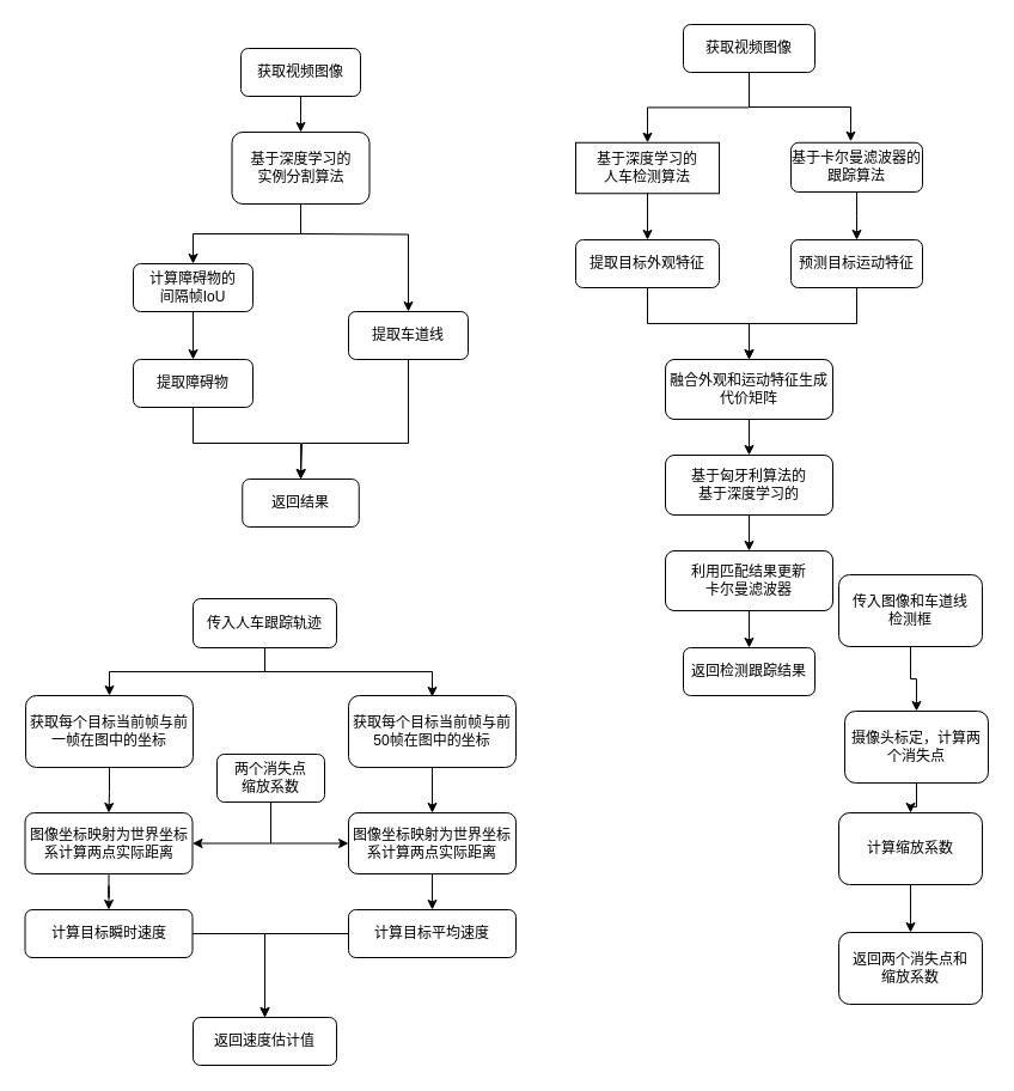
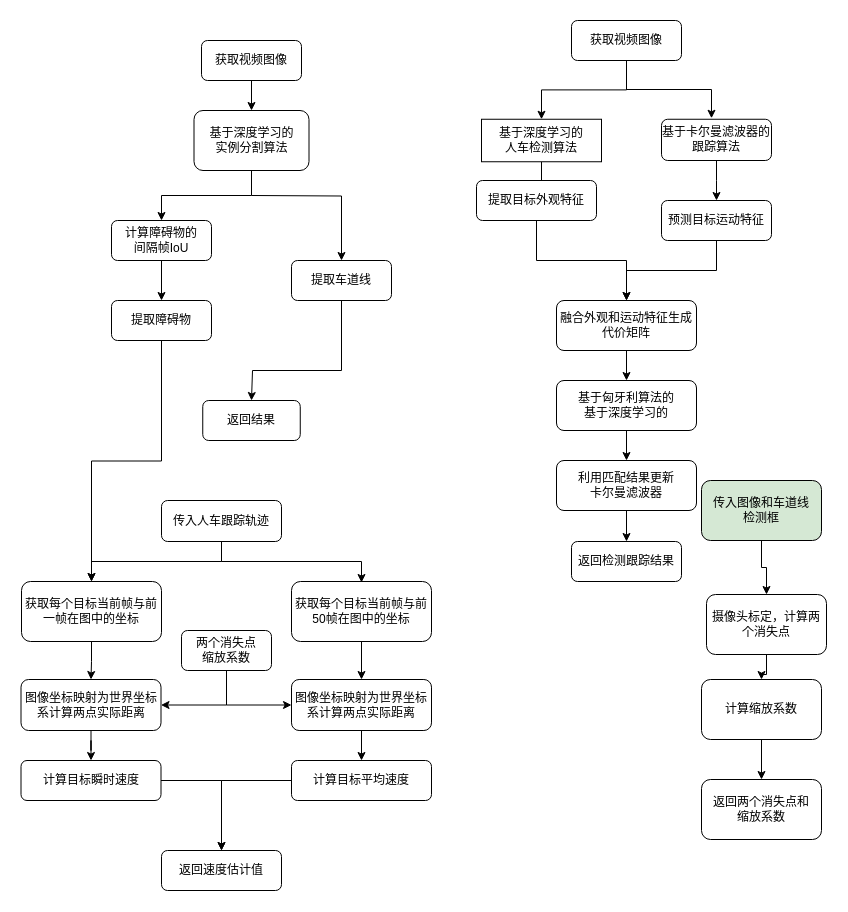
- <mxCell id="20" value="提取目标外观特征" style="whiteSpace=wrap;html=1;rounded=1;" vertex="1" parent="1"><mxGeometry x="481" y="200" width="120" height="40" as="geometry" /></mxCell>
+ <mxCell id="20" value="提取目标外观特征" style="whiteSpace=wrap;html=1;rounded=1;" vertex="1" parent="1"><mxGeometry x="476" y="180" width="120" height="40" as="geometry" /></mxCell>
- <mxCell id="11" value="" style="edgeStyle=orthogonalEdgeStyle;rounded=0;orthogonalLoop=1;jettySize=auto;html=1;" edge="1" parent="1" source="12" target="13"><mxGeometry relative="1" as="geometry" /></mxCell>
+ <mxCell id="11" value="" style="edgeStyle=orthogonalEdgeStyle;rounded=0;orthogonalLoop=1;jettySize=auto;html=1;" edge="1" parent="1" source="12" target="43"><mxGeometry relative="1" as="geometry" /></mxCell>
- <mxCell id="33" value="传入图像和车道线&lt;div&gt;检测框&lt;/div&gt;" style="rounded=1;whiteSpace=wrap;html=1;" vertex="1" parent="1"><mxGeometry x="701" y="480" width="120" height="60" as="geometry" /></mxCell>
+ <mxCell id="33" value="传入图像和车道线&lt;div&gt;检测框&lt;/div&gt;" style="rounded=1;whiteSpace=wrap;html=1;fillColor=#d5e8d4;" vertex="1" parent="1"><mxGeometry x="701" y="480" width="120" height="60" as="geometry" /></mxCell>
